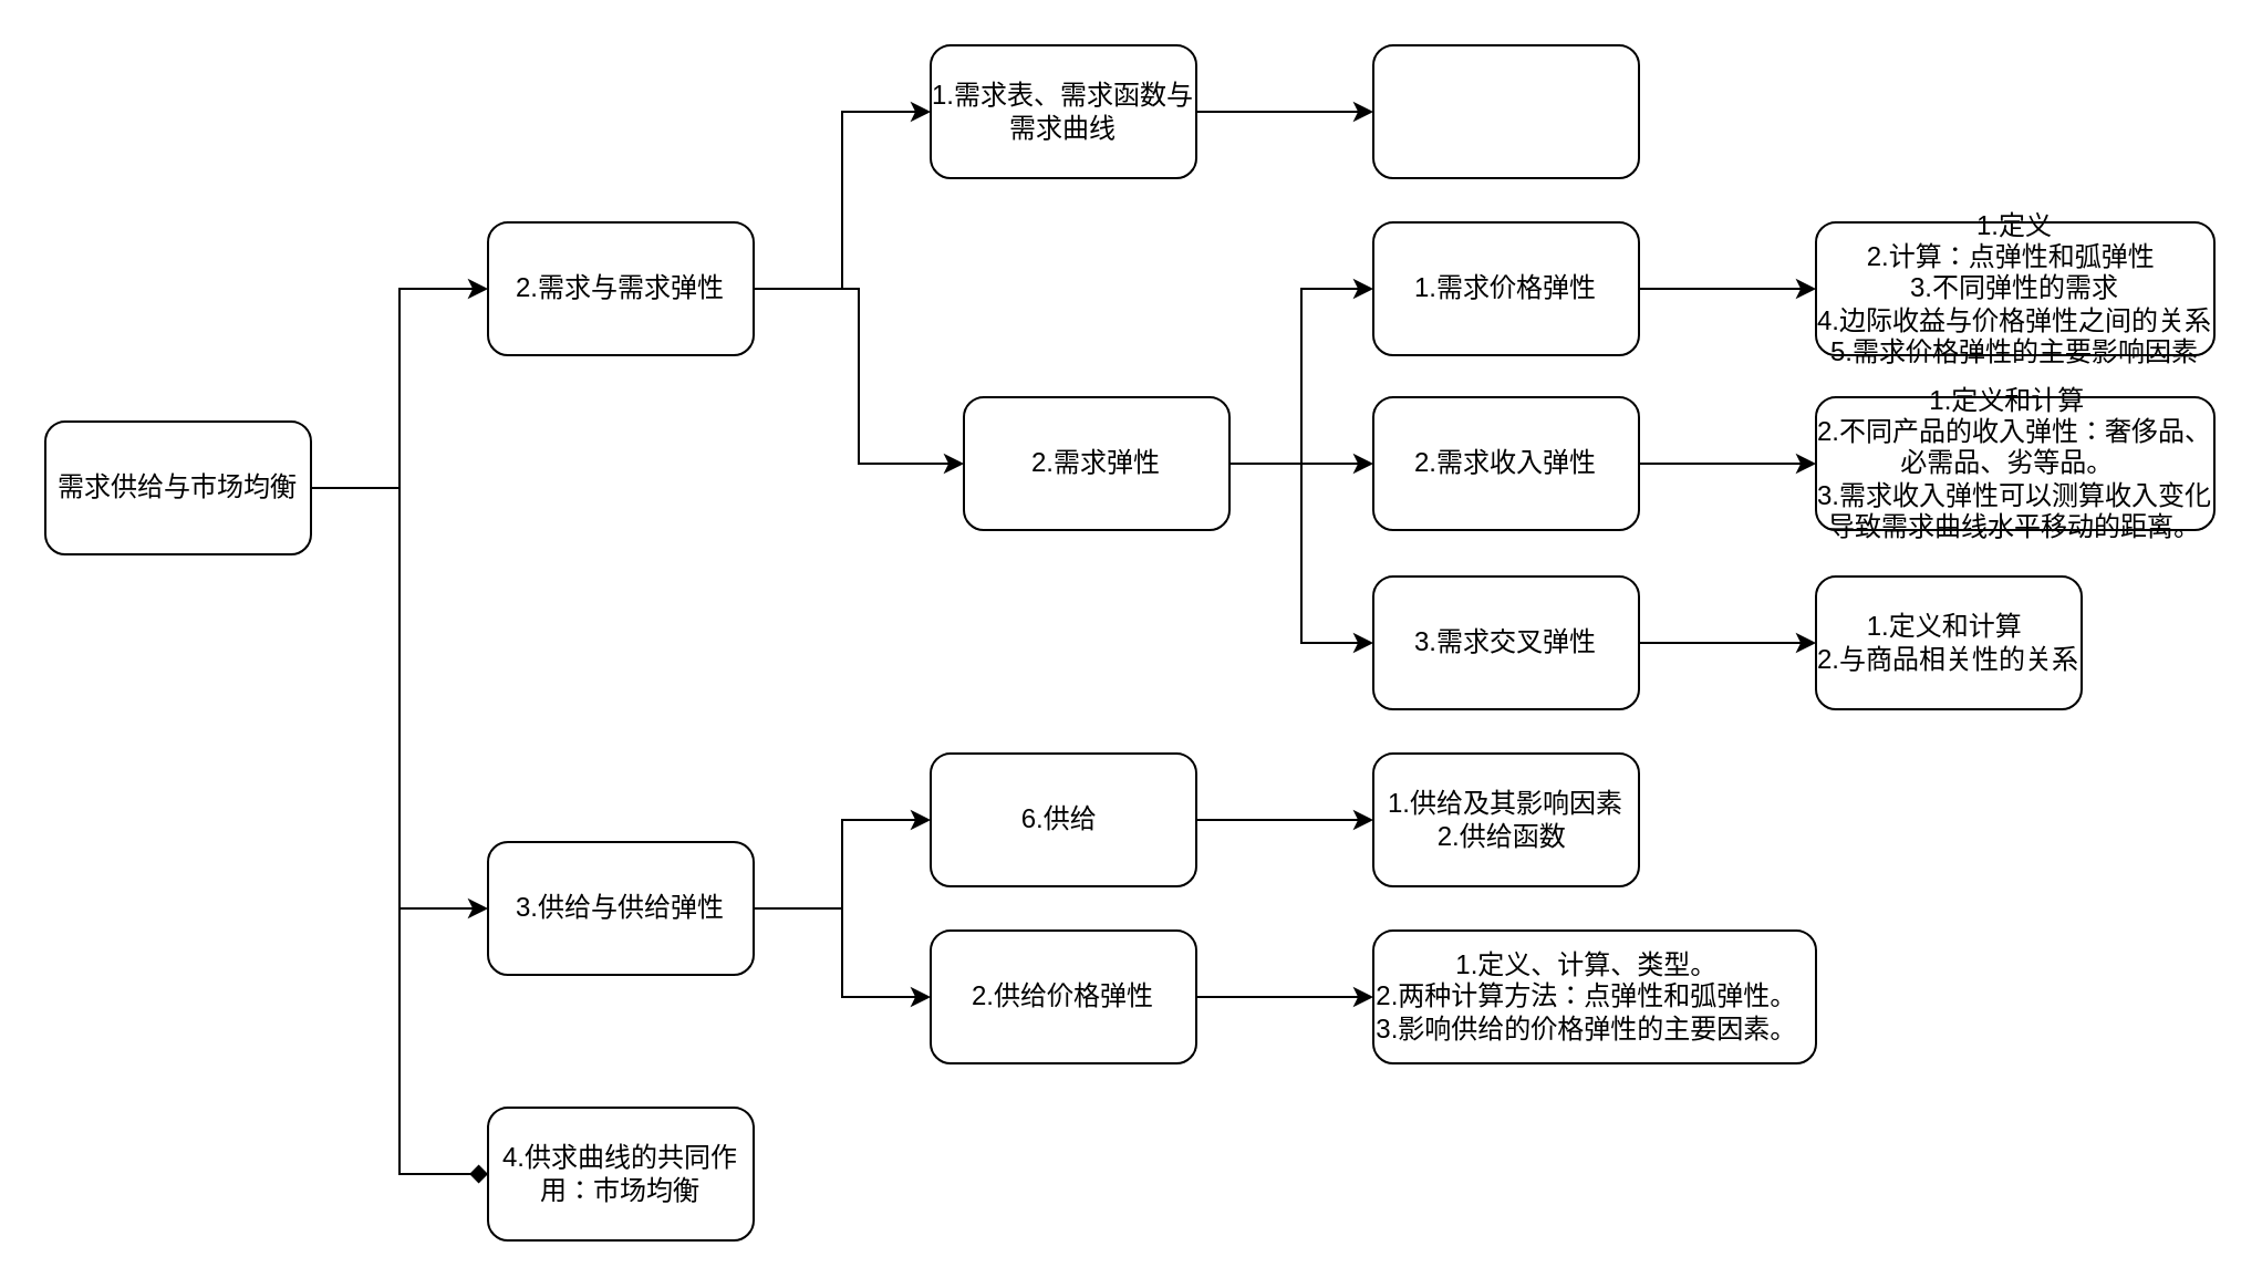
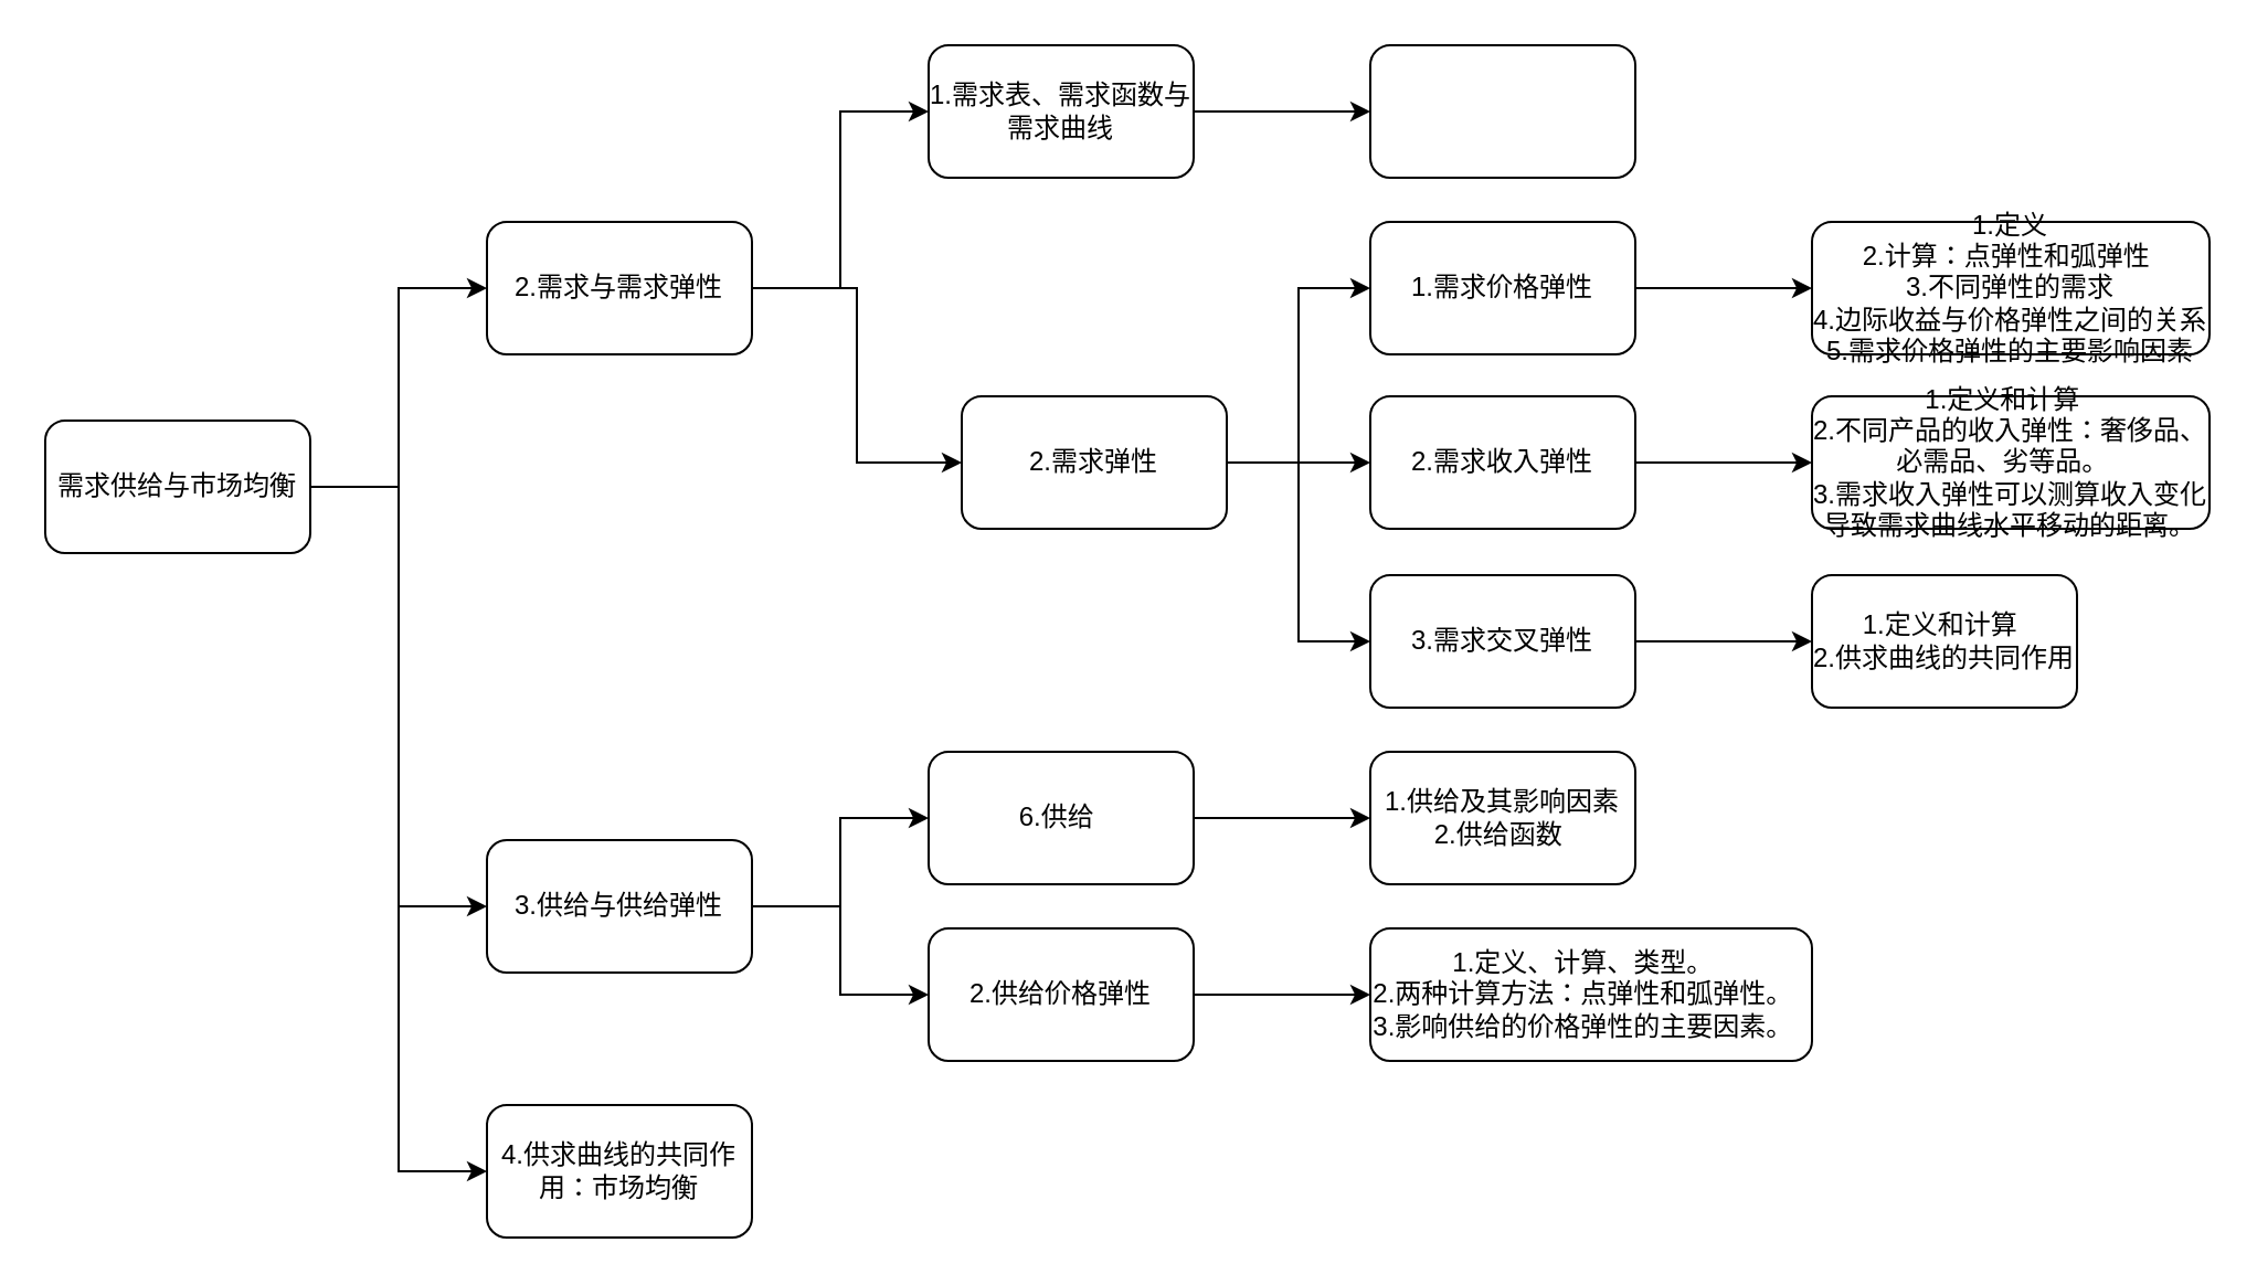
- <mxCell id="22" value="&lt;div&gt;1.定义和计算&amp;nbsp;&lt;/div&gt;&lt;div&gt;2.与商品相关性的关系&lt;/div&gt;" style="whiteSpace=wrap;html=1;rounded=1;" parent="1" vertex="1"><mxGeometry x="820" y="260" width="120" height="60" as="geometry" /></mxCell>
+ <mxCell id="22" value="&lt;div&gt;1.定义和计算&amp;nbsp;&lt;/div&gt;&lt;div&gt;2.供求曲线的共同作用&lt;/div&gt;" style="whiteSpace=wrap;html=1;rounded=1;" parent="1" vertex="1"><mxGeometry x="820" y="260" width="120" height="60" as="geometry" /></mxCell>
- <mxCell id="3" style="edgeStyle=orthogonalEdgeStyle;rounded=0;orthogonalLoop=1;jettySize=auto;html=1;entryX=0;entryY=0.5;entryDx=0;entryDy=0;endArrow=diamond;" parent="1" source="5" target="10" edge="1"><mxGeometry relative="1" as="geometry" /></mxCell>
+ <mxCell id="3" style="edgeStyle=orthogonalEdgeStyle;rounded=0;orthogonalLoop=1;jettySize=auto;html=1;entryX=0;entryY=0.5;entryDx=0;entryDy=0;" parent="1" source="5" target="10" edge="1"><mxGeometry relative="1" as="geometry" /></mxCell>
